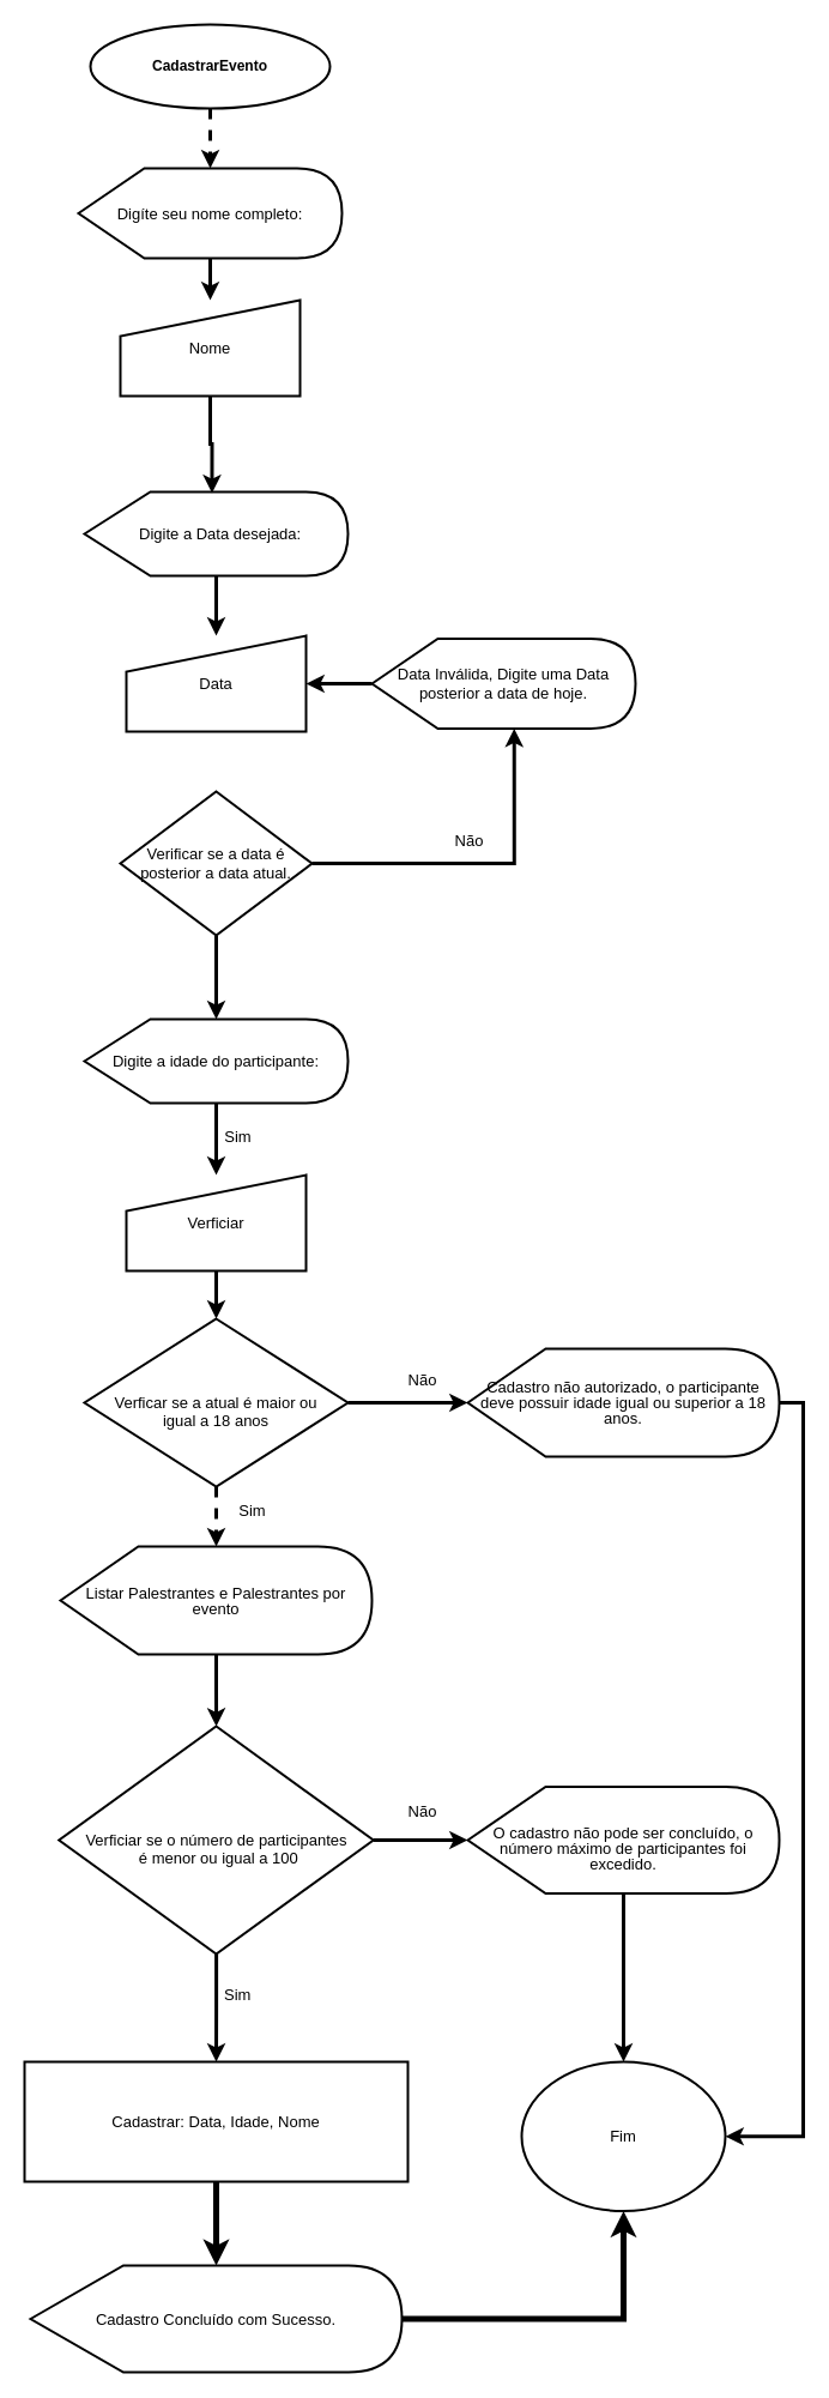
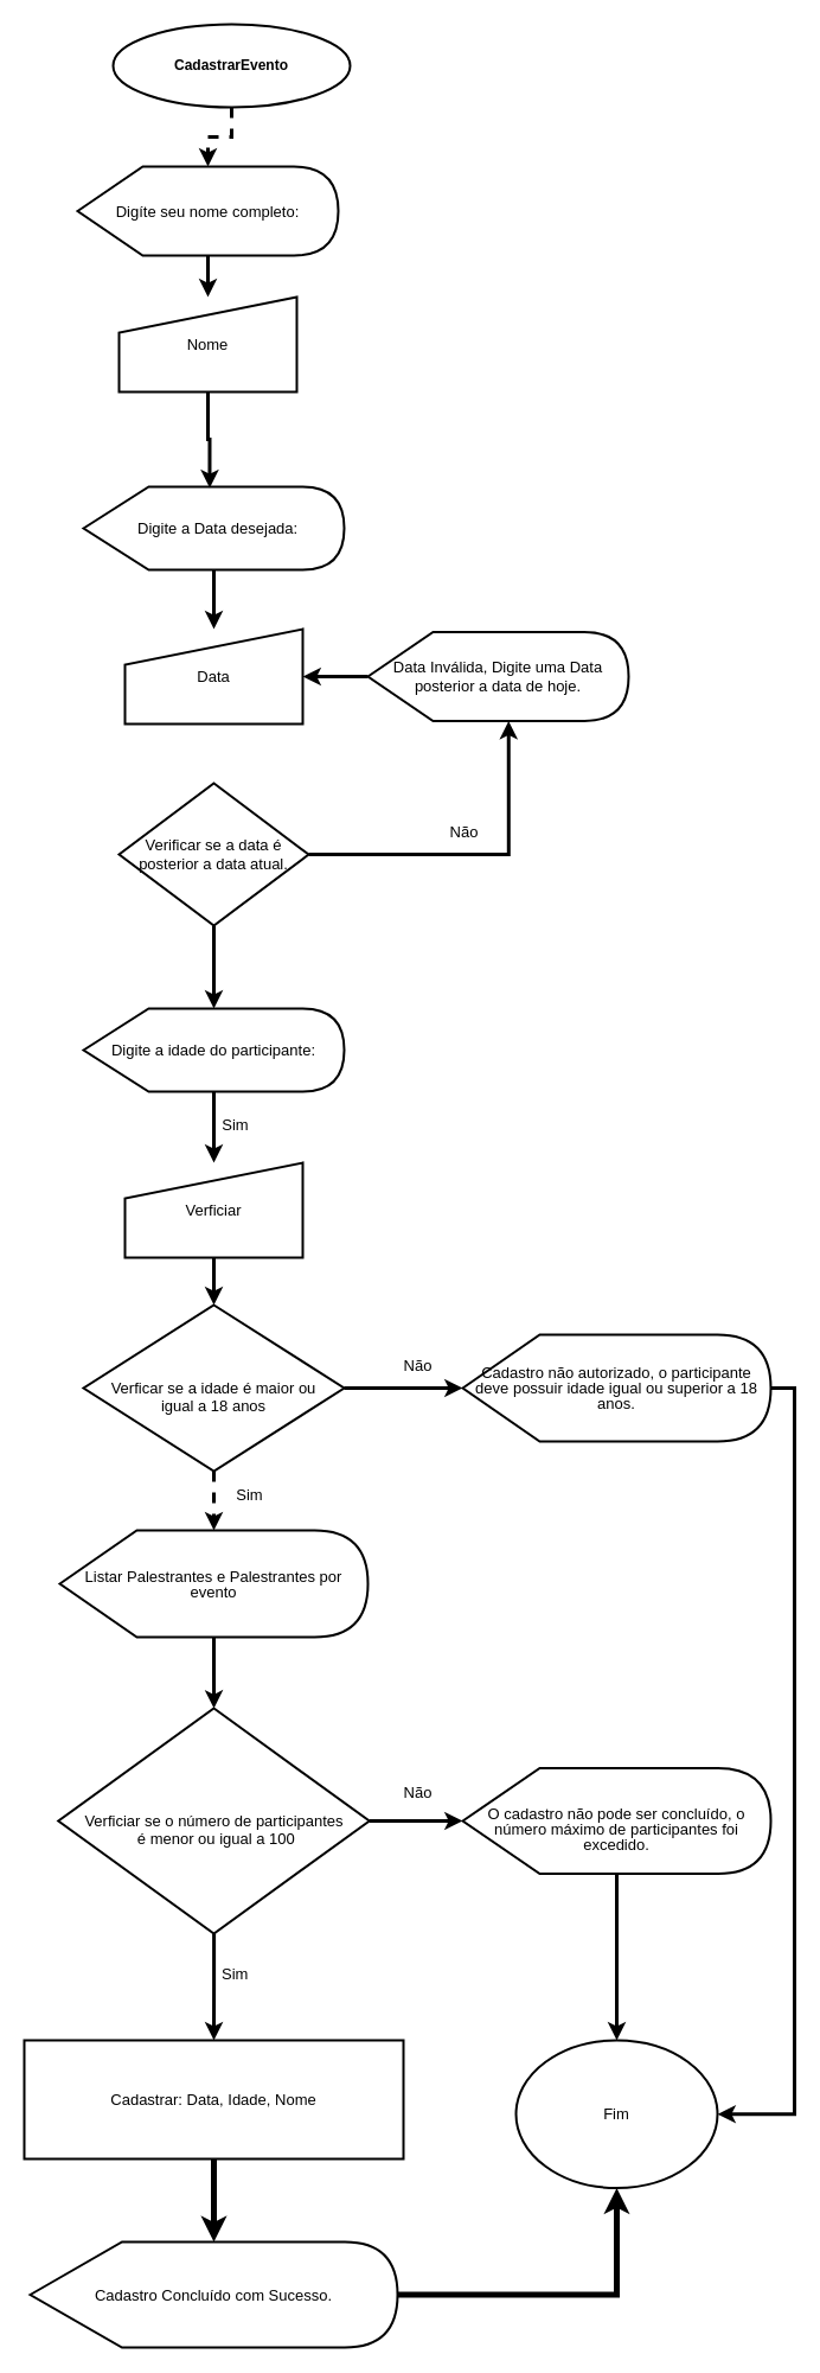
- <mxCell id="3" value="&lt;b&gt;CadastrarEvento&lt;/b&gt;" style="ellipse;whiteSpace=wrap;html=1;strokeWidth=2;" parent="1" vertex="1"><mxGeometry x="75" y="20" width="200" height="70" as="geometry" /></mxCell>
+ <mxCell id="3" value="&lt;b&gt;CadastrarEvento&lt;/b&gt;" style="ellipse;whiteSpace=wrap;html=1;strokeWidth=2;" parent="1" vertex="1"><mxGeometry x="95" y="20" width="200" height="70" as="geometry" /></mxCell>
- <mxCell id="19" value="&lt;br&gt;Verficar se a atual é maior ou &lt;br&gt;igual a 18 anos" style="rhombus;whiteSpace=wrap;html=1;fontSize=13;strokeWidth=2;" parent="1" vertex="1"><mxGeometry x="70" y="1100" width="220" height="140" as="geometry" /></mxCell>
+ <mxCell id="19" value="&lt;br&gt;Verficar se a idade é maior ou &lt;br&gt;igual a 18 anos" style="rhombus;whiteSpace=wrap;html=1;fontSize=13;strokeWidth=2;" parent="1" vertex="1"><mxGeometry x="70" y="1100" width="220" height="140" as="geometry" /></mxCell>
